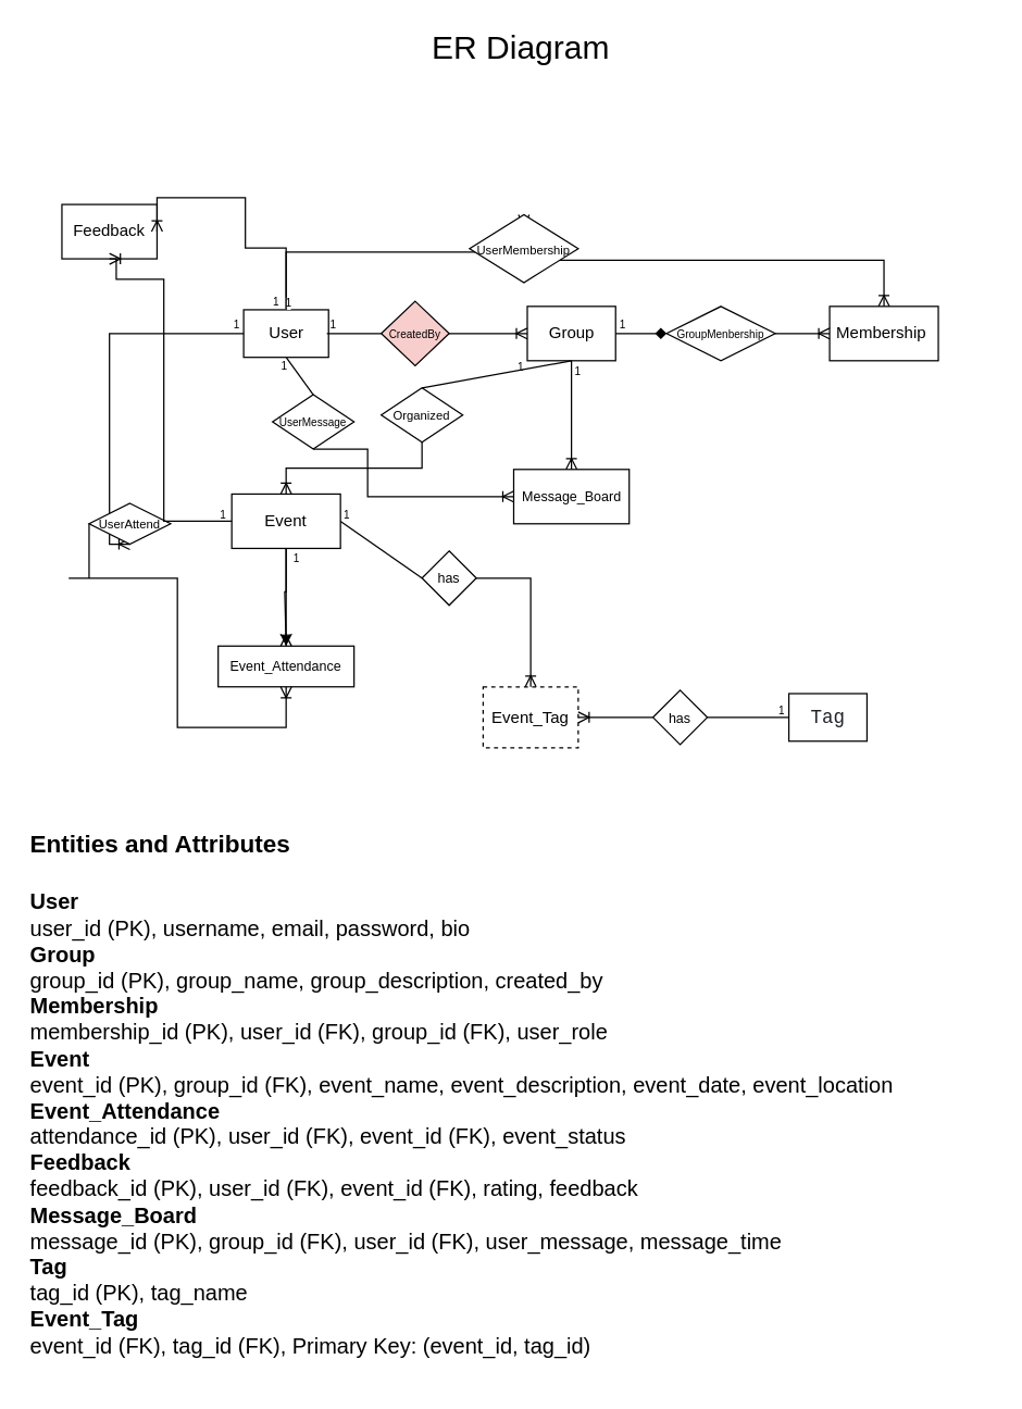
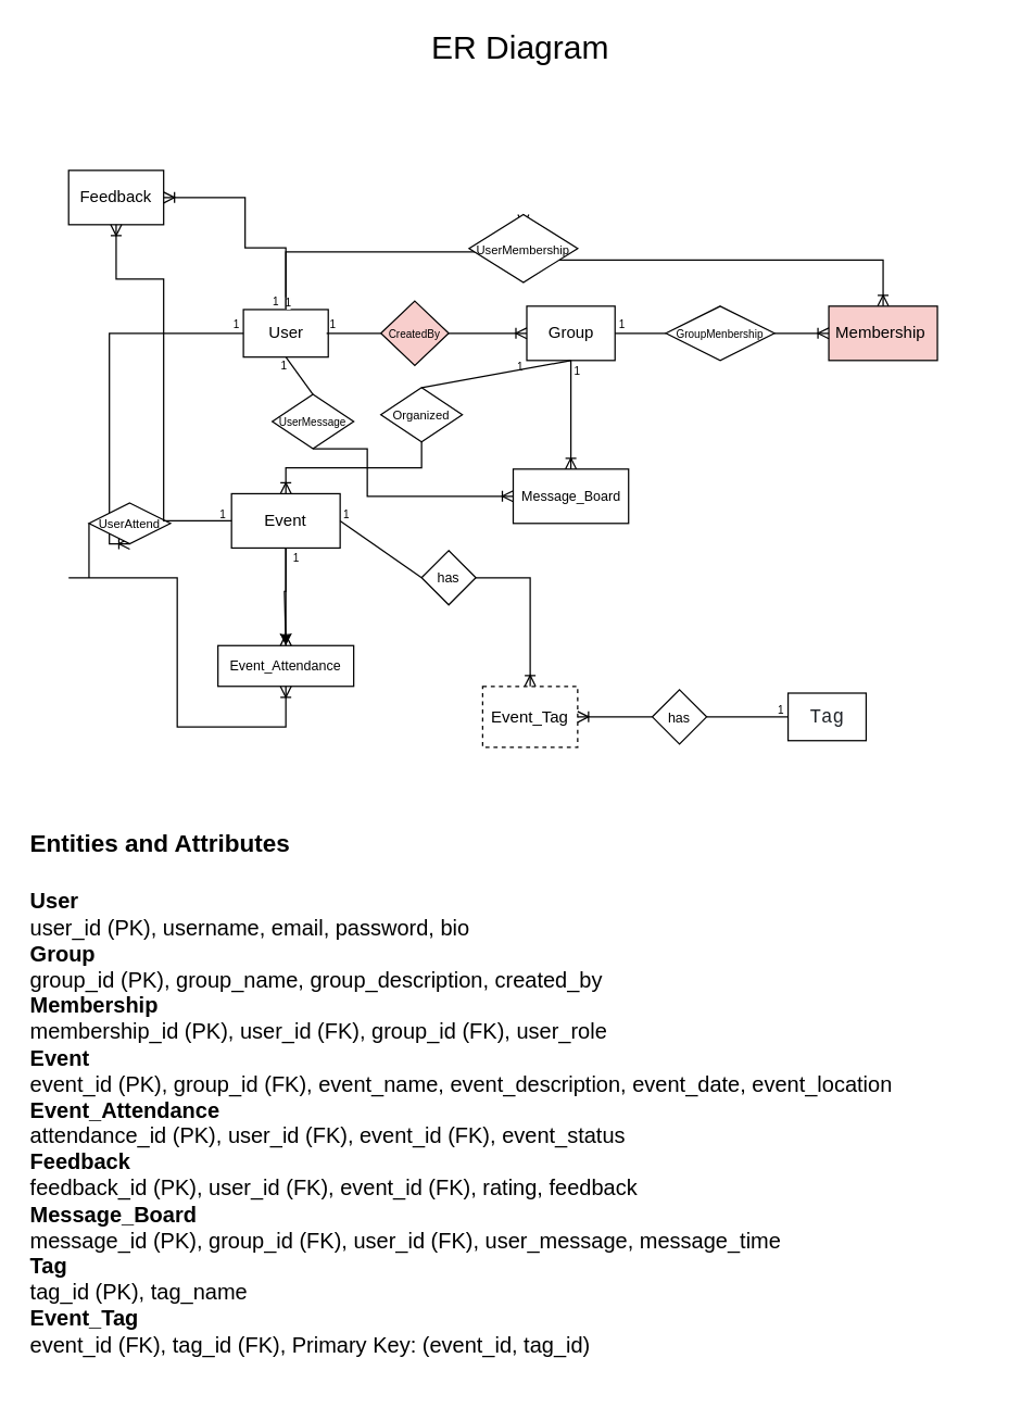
- <mxCell id="8" value="Feedback" style="rounded=0;whiteSpace=wrap;html=1;" parent="1" vertex="1"><mxGeometry x="45" y="150" width="70" height="40" as="geometry" /></mxCell>
+ <mxCell id="8" value="Feedback" style="rounded=0;whiteSpace=wrap;html=1;" parent="1" vertex="1"><mxGeometry x="50" y="125" width="70" height="40" as="geometry" /></mxCell>
- <mxCell id="23" value="" style="endArrow=diamond;html=1;rounded=0;exitX=1;exitY=0.5;exitDx=0;exitDy=0;entryX=0;entryY=0.5;entryDx=0;entryDy=0;" edge="1" parent="1" source="3" target="22"><mxGeometry relative="1" as="geometry"><mxPoint x="430" y="285" as="sourcePoint" /><mxPoint x="490" y="285" as="targetPoint" /></mxGeometry></mxCell>
+ <mxCell id="23" value="" style="endArrow=none;html=1;rounded=0;exitX=1;exitY=0.5;exitDx=0;exitDy=0;entryX=0;entryY=0.5;entryDx=0;entryDy=0;" edge="1" parent="1" source="3" target="22"><mxGeometry relative="1" as="geometry"><mxPoint x="430" y="285" as="sourcePoint" /><mxPoint x="490" y="285" as="targetPoint" /></mxGeometry></mxCell>
- <mxCell id="7" value="Membership&amp;nbsp;" style="rounded=0;whiteSpace=wrap;html=1;" parent="1" vertex="1"><mxGeometry x="610" y="225" width="80" height="40" as="geometry" /></mxCell>
+ <mxCell id="7" value="Membership&amp;nbsp;" style="rounded=0;whiteSpace=wrap;html=1;fillColor=#f8cecc;" parent="1" vertex="1"><mxGeometry x="610" y="225" width="80" height="40" as="geometry" /></mxCell>
